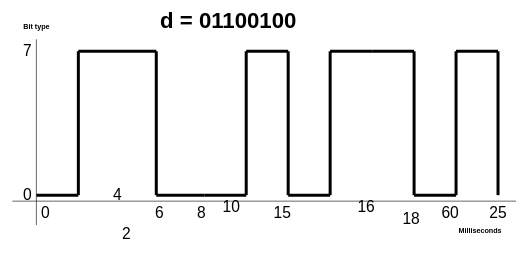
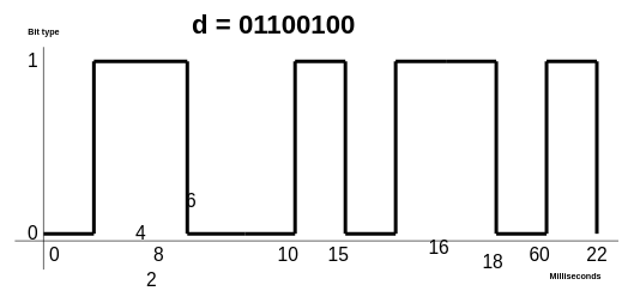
- <mxCell id="6" value="&lt;font style=&quot;font-size: 26px&quot;&gt;7&lt;/font&gt;" style="text;html=1;align=center;verticalAlign=middle;resizable=0;points=[];autosize=1;strokeColor=none;" vertex="1" parent="1"><mxGeometry x="30" y="75" width="30" height="20" as="geometry" /></mxCell>
+ <mxCell id="6" value="&lt;font style=&quot;font-size: 26px&quot;&gt;1&lt;/font&gt;" style="text;html=1;align=center;verticalAlign=middle;resizable=0;points=[];autosize=1;strokeColor=none;" vertex="1" parent="1"><mxGeometry x="30" y="75" width="30" height="20" as="geometry" /></mxCell>
- <mxCell id="13" value="&lt;font style=&quot;font-size: 26px&quot;&gt;10&lt;/font&gt;" style="text;html=1;align=center;verticalAlign=middle;resizable=0;points=[];autosize=1;strokeColor=none;" vertex="1" parent="1"><mxGeometry x="365" y="335" width="40" height="20" as="geometry" /></mxCell>
+ <mxCell id="13" value="&lt;font style=&quot;font-size: 26px&quot;&gt;10&lt;/font&gt;" style="text;html=1;align=center;verticalAlign=middle;resizable=0;points=[];autosize=1;strokeColor=none;" vertex="1" parent="1"><mxGeometry x="380" y="345" width="40" height="20" as="geometry" /></mxCell>
- <mxCell id="11" value="&lt;font style=&quot;font-size: 26px&quot;&gt;6&lt;/font&gt;" style="text;html=1;align=center;verticalAlign=middle;resizable=0;points=[];autosize=1;strokeColor=none;" vertex="1" parent="1"><mxGeometry x="250" y="345" width="30" height="20" as="geometry" /></mxCell>
+ <mxCell id="11" value="&lt;font style=&quot;font-size: 26px&quot;&gt;6&lt;/font&gt;" style="text;html=1;align=center;verticalAlign=middle;resizable=0;points=[];autosize=1;strokeColor=none;" vertex="1" parent="1"><mxGeometry x="250" y="270" width="30" height="20" as="geometry" /></mxCell>
- <mxCell id="12" value="&lt;font style=&quot;font-size: 26px&quot;&gt;8&lt;/font&gt;" style="text;html=1;align=center;verticalAlign=middle;resizable=0;points=[];autosize=1;strokeColor=none;" vertex="1" parent="1"><mxGeometry x="320" y="345" width="30" height="20" as="geometry" /></mxCell>
+ <mxCell id="12" value="&lt;font style=&quot;font-size: 26px&quot;&gt;8&lt;/font&gt;" style="text;html=1;align=center;verticalAlign=middle;resizable=0;points=[];autosize=1;strokeColor=none;" vertex="1" parent="1"><mxGeometry x="205" y="345" width="30" height="20" as="geometry" /></mxCell>
- <mxCell id="18" value="&lt;font style=&quot;font-size: 26px&quot;&gt;25&lt;/font&gt;" style="text;html=1;align=center;verticalAlign=middle;resizable=0;points=[];autosize=1;strokeColor=none;" vertex="1" parent="1"><mxGeometry x="810" y="345" width="40" height="20" as="geometry" /></mxCell>
+ <mxCell id="18" value="&lt;font style=&quot;font-size: 26px&quot;&gt;22&lt;/font&gt;" style="text;html=1;align=center;verticalAlign=middle;resizable=0;points=[];autosize=1;strokeColor=none;" vertex="1" parent="1"><mxGeometry x="810" y="345" width="40" height="20" as="geometry" /></mxCell>
